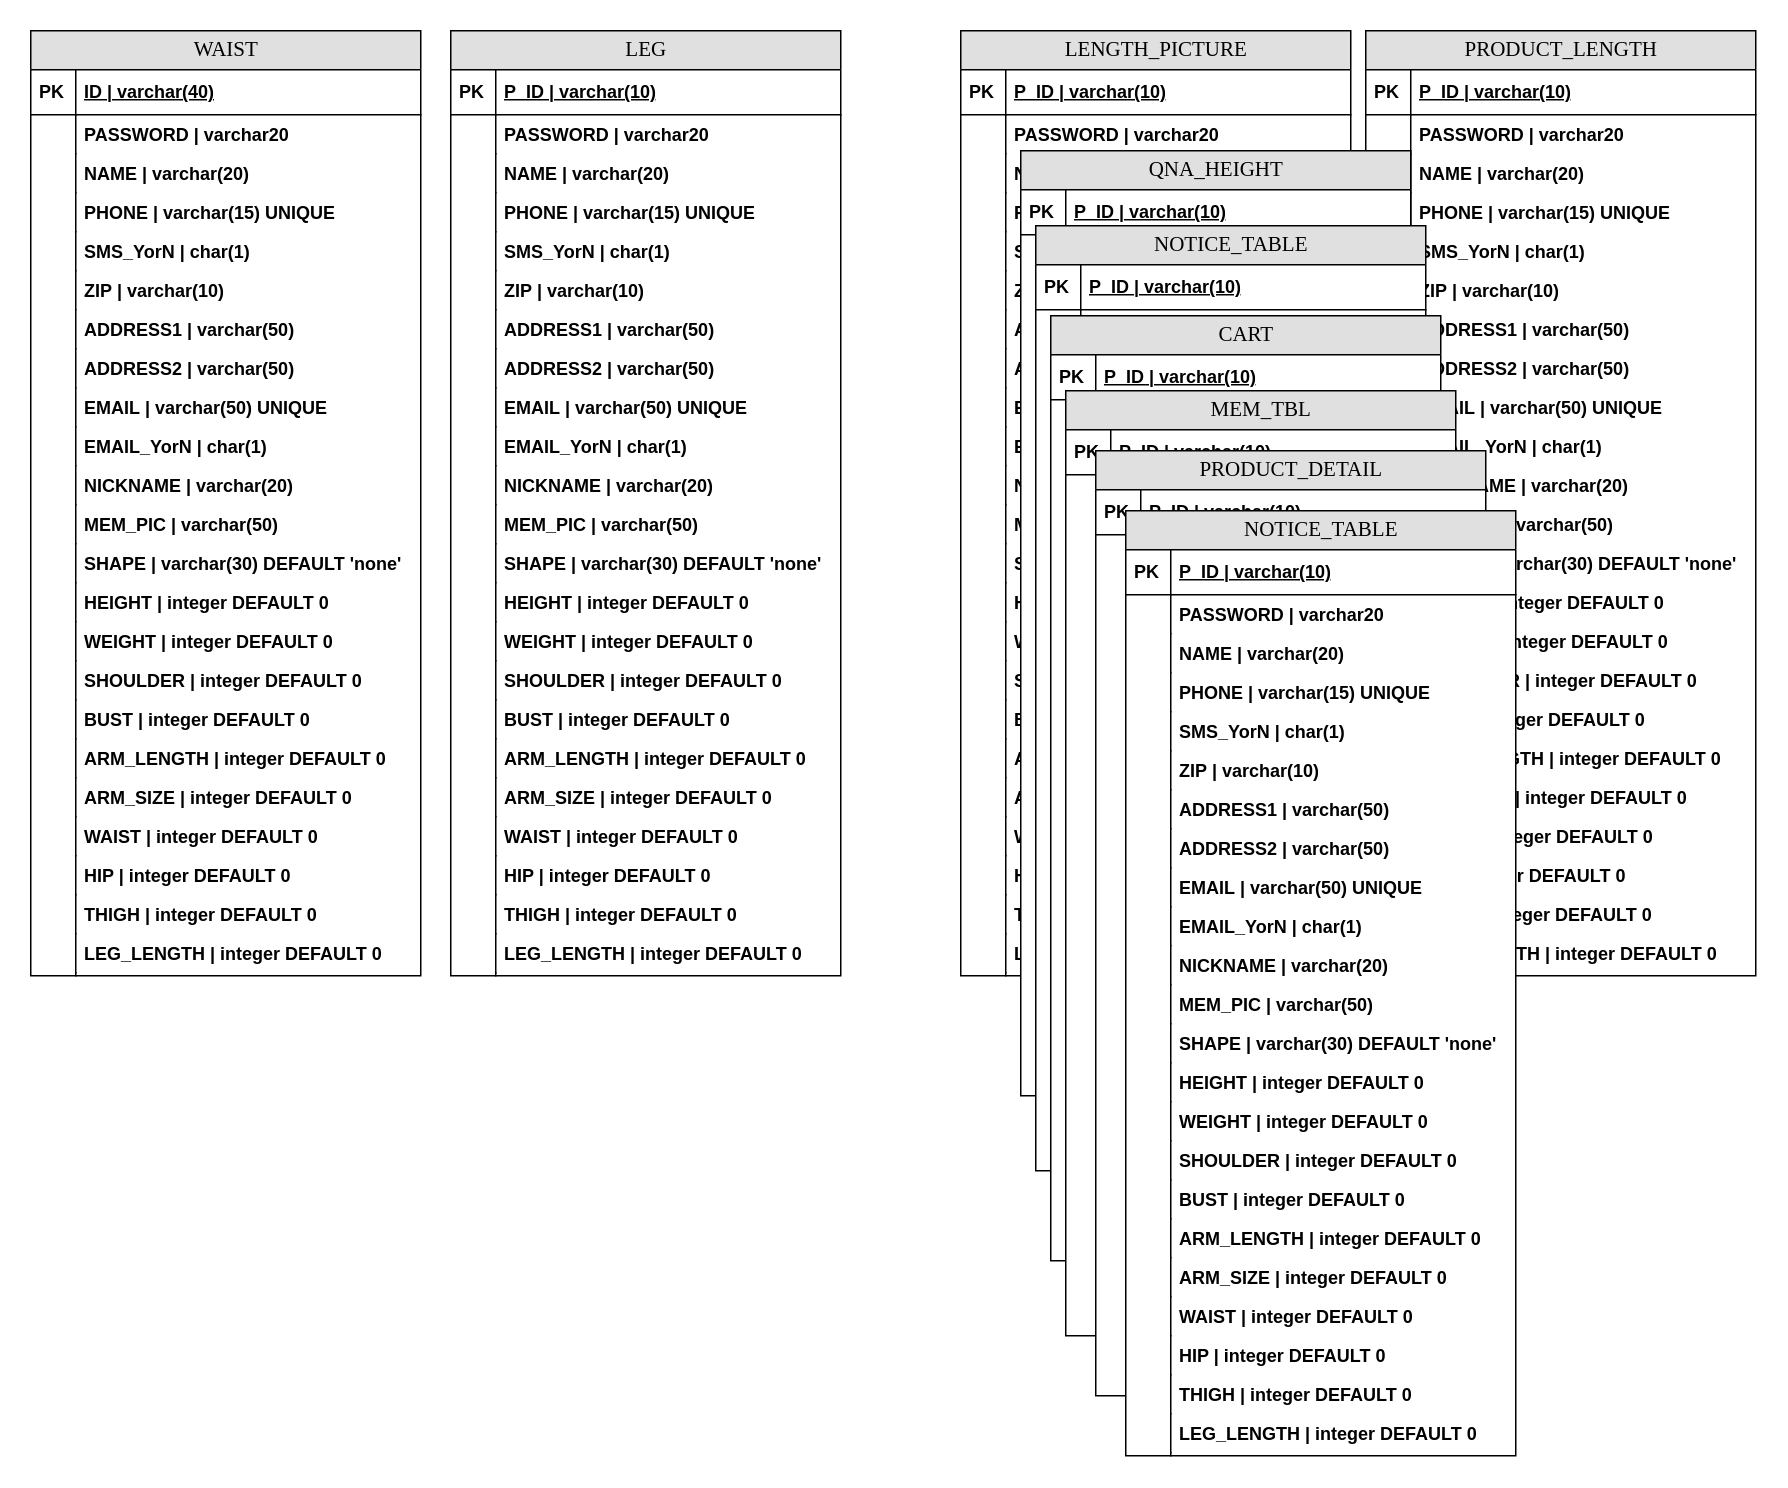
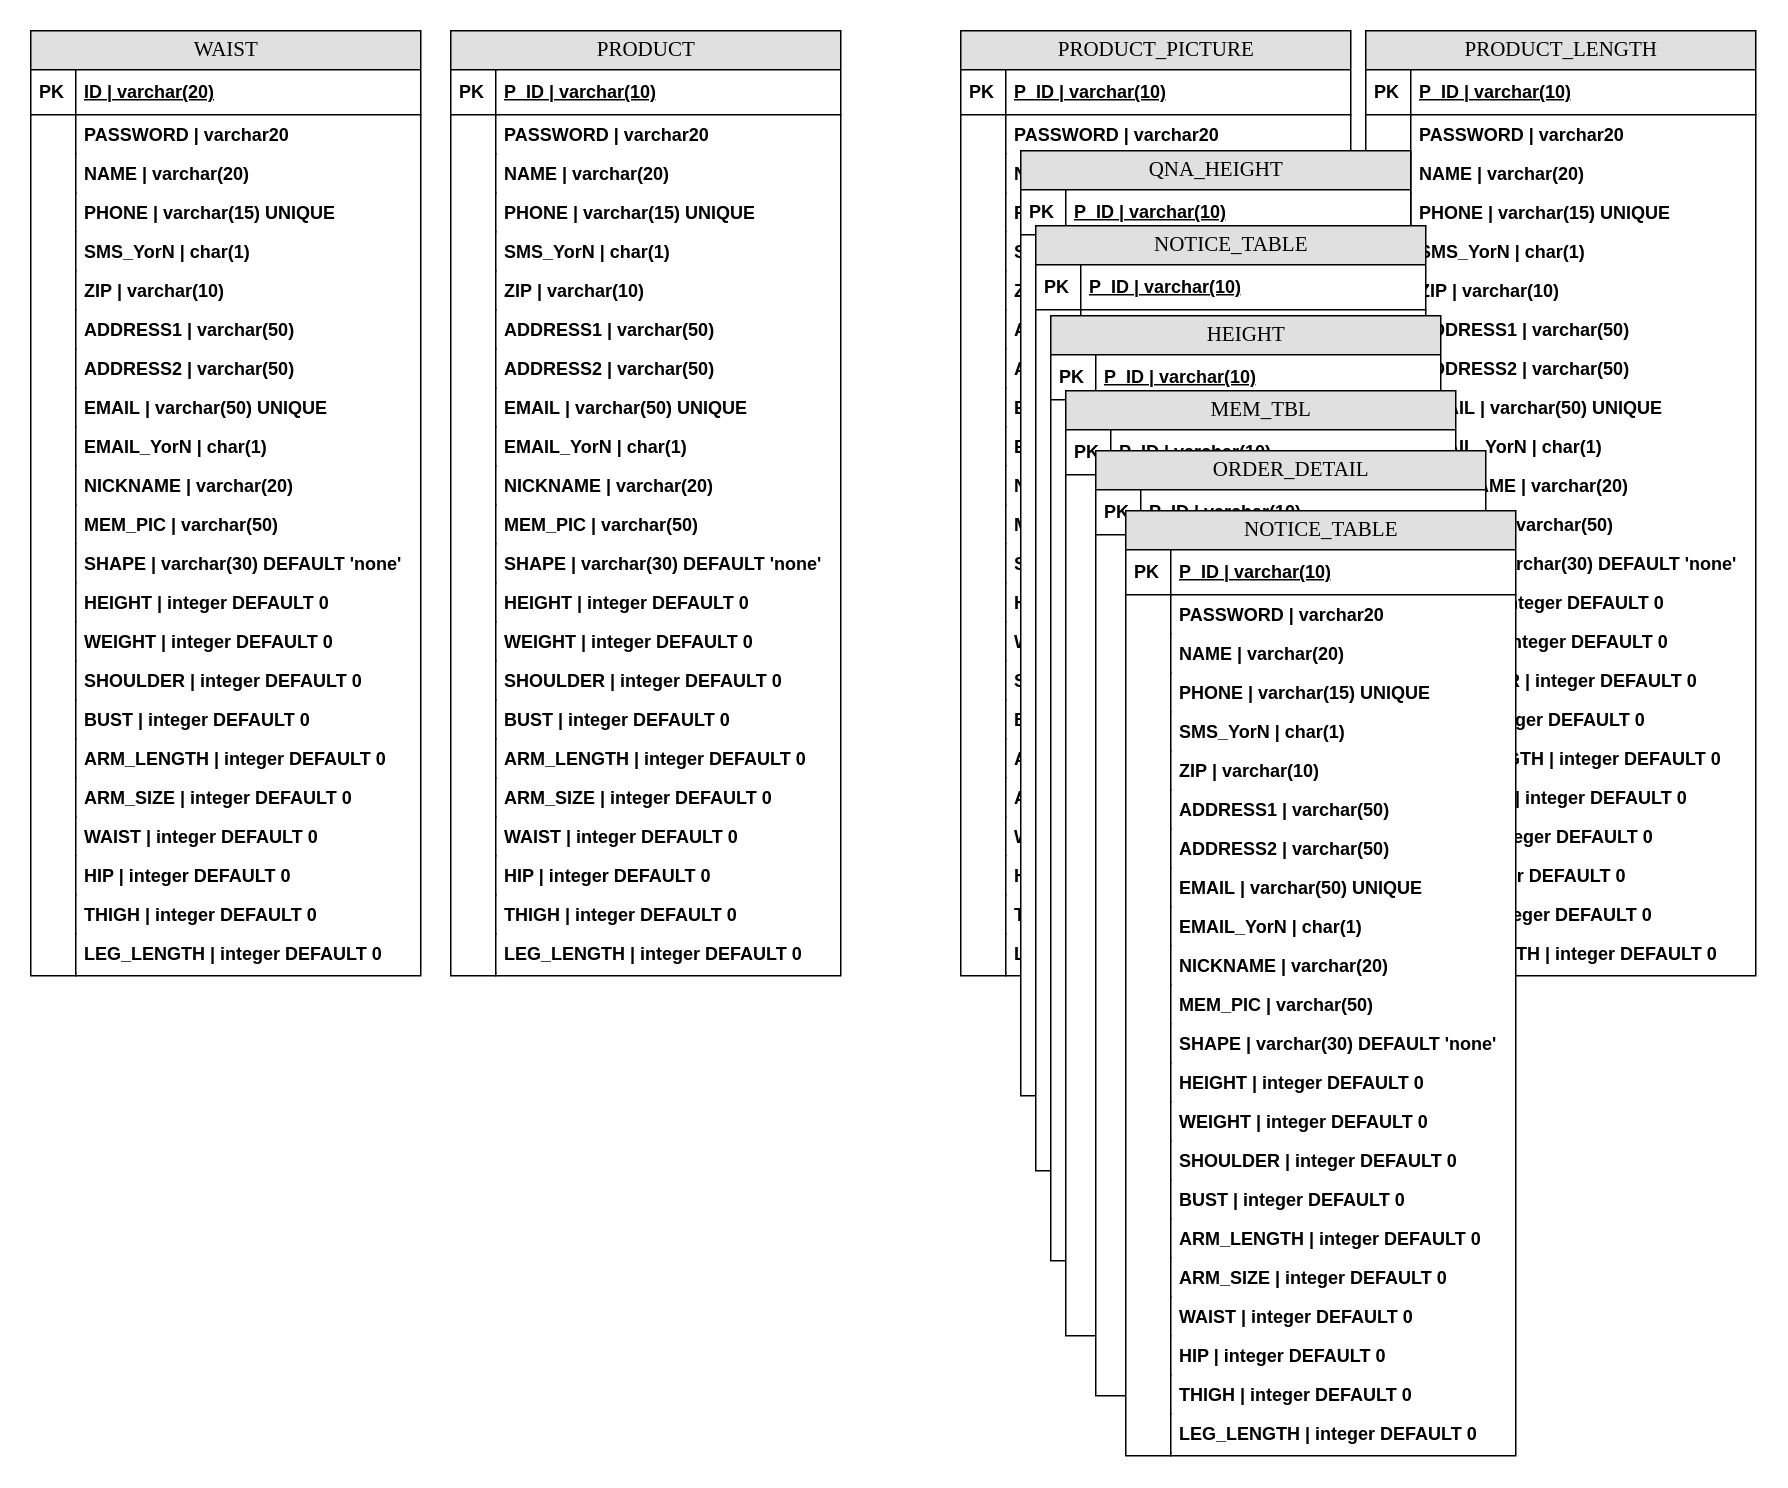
- <mxCell id="51" value="LEG" style="swimlane;html=1;fontStyle=0;childLayout=stackLayout;horizontal=1;startSize=26;fillColor=#e0e0e0;horizontalStack=0;resizeParent=1;resizeLast=0;collapsible=1;marginBottom=0;swimlaneFillColor=#ffffff;align=center;rounded=0;shadow=0;comic=0;labelBackgroundColor=none;strokeWidth=1;fontFamily=Verdana;fontSize=14" vertex="1" parent="1"><mxGeometry x="300" y="20" width="260" height="630" as="geometry"><mxRectangle x="80" y="170" width="100" height="30" as="alternateBounds" /></mxGeometry></mxCell>
+ <mxCell id="51" value="PRODUCT" style="swimlane;html=1;fontStyle=0;childLayout=stackLayout;horizontal=1;startSize=26;fillColor=#e0e0e0;horizontalStack=0;resizeParent=1;resizeLast=0;collapsible=1;marginBottom=0;swimlaneFillColor=#ffffff;align=center;rounded=0;shadow=0;comic=0;labelBackgroundColor=none;strokeWidth=1;fontFamily=Verdana;fontSize=14" vertex="1" parent="1"><mxGeometry x="300" y="20" width="260" height="630" as="geometry"><mxRectangle x="80" y="170" width="100" height="30" as="alternateBounds" /></mxGeometry></mxCell>
- <mxCell id="100" value="LENGTH_PICTURE" style="swimlane;html=1;fontStyle=0;childLayout=stackLayout;horizontal=1;startSize=26;fillColor=#e0e0e0;horizontalStack=0;resizeParent=1;resizeLast=0;collapsible=1;marginBottom=0;swimlaneFillColor=#ffffff;align=center;rounded=0;shadow=0;comic=0;labelBackgroundColor=none;strokeWidth=1;fontFamily=Verdana;fontSize=14" vertex="1" parent="1"><mxGeometry x="640" y="20" width="260" height="630" as="geometry"><mxRectangle x="80" y="170" width="100" height="30" as="alternateBounds" /></mxGeometry></mxCell>
+ <mxCell id="100" value="PRODUCT_PICTURE" style="swimlane;html=1;fontStyle=0;childLayout=stackLayout;horizontal=1;startSize=26;fillColor=#e0e0e0;horizontalStack=0;resizeParent=1;resizeLast=0;collapsible=1;marginBottom=0;swimlaneFillColor=#ffffff;align=center;rounded=0;shadow=0;comic=0;labelBackgroundColor=none;strokeWidth=1;fontFamily=Verdana;fontSize=14" vertex="1" parent="1"><mxGeometry x="640" y="20" width="260" height="630" as="geometry"><mxRectangle x="80" y="170" width="100" height="30" as="alternateBounds" /></mxGeometry></mxCell>
- <mxCell id="3" value="ID&amp;nbsp;| varchar(40)" style="shape=partialRectangle;top=0;left=0;right=0;bottom=1;html=1;align=left;verticalAlign=middle;fillColor=none;spacingLeft=34;spacingRight=4;whiteSpace=wrap;overflow=hidden;rotatable=0;points=[[0,0.5],[1,0.5]];portConstraint=eastwest;dropTarget=0;fontStyle=5;" vertex="1" parent="2"><mxGeometry y="26" width="260" height="30" as="geometry" /></mxCell>
+ <mxCell id="3" value="ID&amp;nbsp;| varchar(20)" style="shape=partialRectangle;top=0;left=0;right=0;bottom=1;html=1;align=left;verticalAlign=middle;fillColor=none;spacingLeft=34;spacingRight=4;whiteSpace=wrap;overflow=hidden;rotatable=0;points=[[0,0.5],[1,0.5]];portConstraint=eastwest;dropTarget=0;fontStyle=5;" vertex="1" parent="2"><mxGeometry y="26" width="260" height="30" as="geometry" /></mxCell>
- <mxCell id="296" value="CART" style="swimlane;html=1;fontStyle=0;childLayout=stackLayout;horizontal=1;startSize=26;fillColor=#e0e0e0;horizontalStack=0;resizeParent=1;resizeLast=0;collapsible=1;marginBottom=0;swimlaneFillColor=#ffffff;align=center;rounded=0;shadow=0;comic=0;labelBackgroundColor=none;strokeWidth=1;fontFamily=Verdana;fontSize=14" vertex="1" parent="1"><mxGeometry x="700" y="210" width="260" height="630" as="geometry"><mxRectangle x="80" y="170" width="100" height="30" as="alternateBounds" /></mxGeometry></mxCell>
+ <mxCell id="296" value="HEIGHT" style="swimlane;html=1;fontStyle=0;childLayout=stackLayout;horizontal=1;startSize=26;fillColor=#e0e0e0;horizontalStack=0;resizeParent=1;resizeLast=0;collapsible=1;marginBottom=0;swimlaneFillColor=#ffffff;align=center;rounded=0;shadow=0;comic=0;labelBackgroundColor=none;strokeWidth=1;fontFamily=Verdana;fontSize=14" vertex="1" parent="1"><mxGeometry x="700" y="210" width="260" height="630" as="geometry"><mxRectangle x="80" y="170" width="100" height="30" as="alternateBounds" /></mxGeometry></mxCell>
- <mxCell id="394" value="PRODUCT_DETAIL" style="swimlane;html=1;fontStyle=0;childLayout=stackLayout;horizontal=1;startSize=26;fillColor=#e0e0e0;horizontalStack=0;resizeParent=1;resizeLast=0;collapsible=1;marginBottom=0;swimlaneFillColor=#ffffff;align=center;rounded=0;shadow=0;comic=0;labelBackgroundColor=none;strokeWidth=1;fontFamily=Verdana;fontSize=14" vertex="1" parent="1"><mxGeometry x="730" y="300" width="260" height="630" as="geometry"><mxRectangle x="80" y="170" width="100" height="30" as="alternateBounds" /></mxGeometry></mxCell>
+ <mxCell id="394" value="ORDER_DETAIL" style="swimlane;html=1;fontStyle=0;childLayout=stackLayout;horizontal=1;startSize=26;fillColor=#e0e0e0;horizontalStack=0;resizeParent=1;resizeLast=0;collapsible=1;marginBottom=0;swimlaneFillColor=#ffffff;align=center;rounded=0;shadow=0;comic=0;labelBackgroundColor=none;strokeWidth=1;fontFamily=Verdana;fontSize=14" vertex="1" parent="1"><mxGeometry x="730" y="300" width="260" height="630" as="geometry"><mxRectangle x="80" y="170" width="100" height="30" as="alternateBounds" /></mxGeometry></mxCell>
